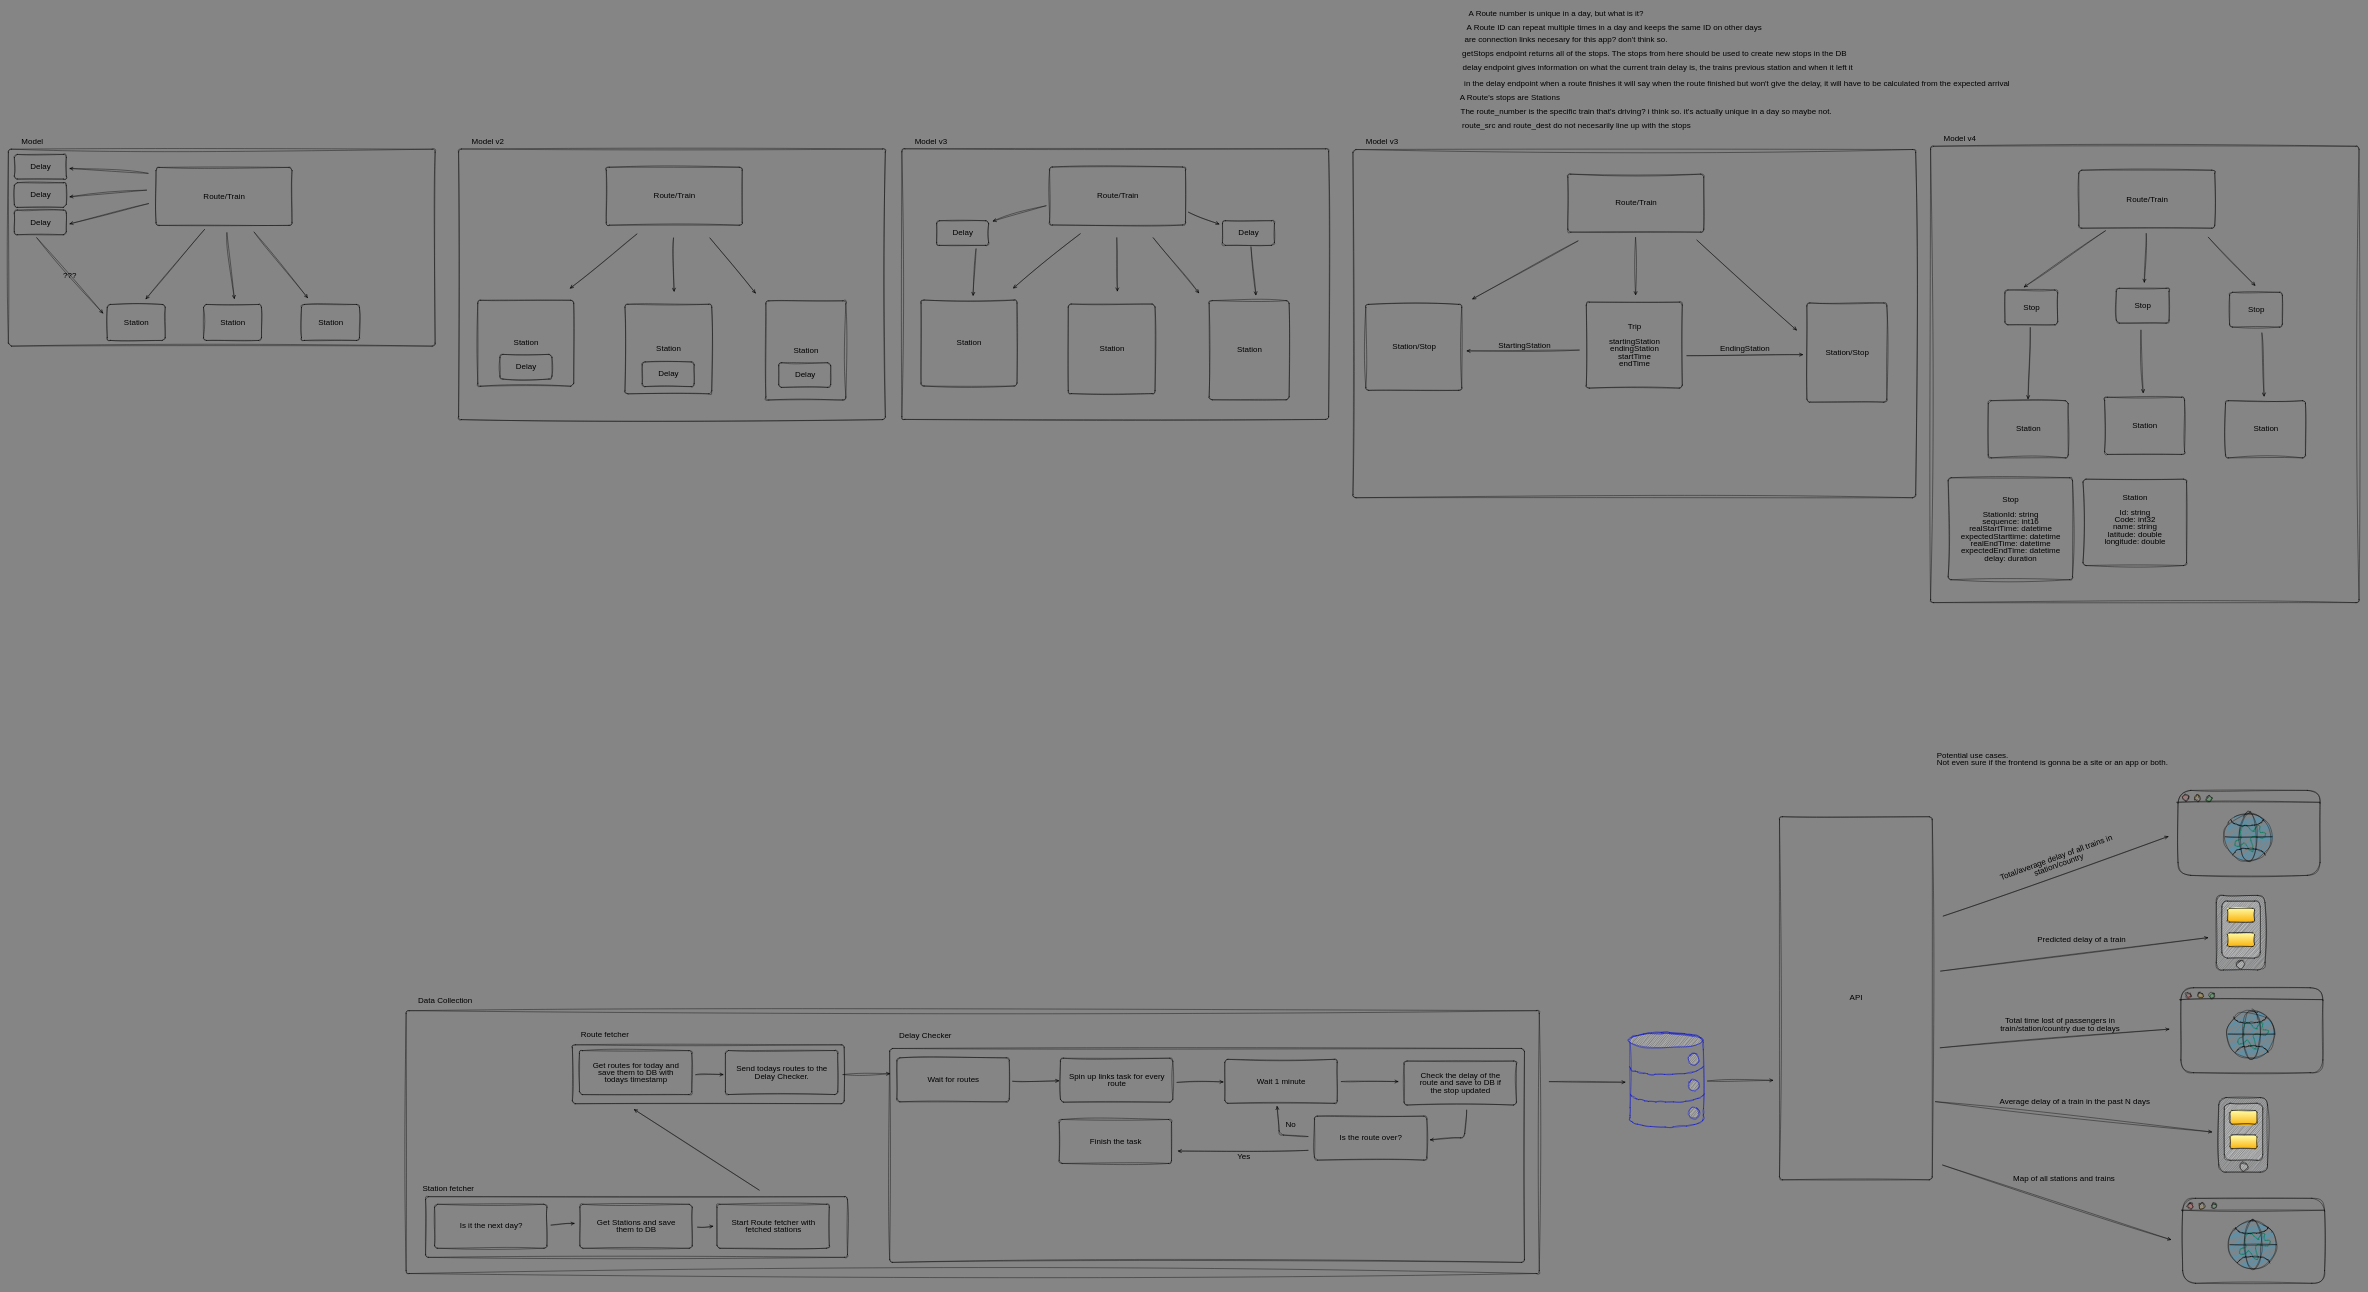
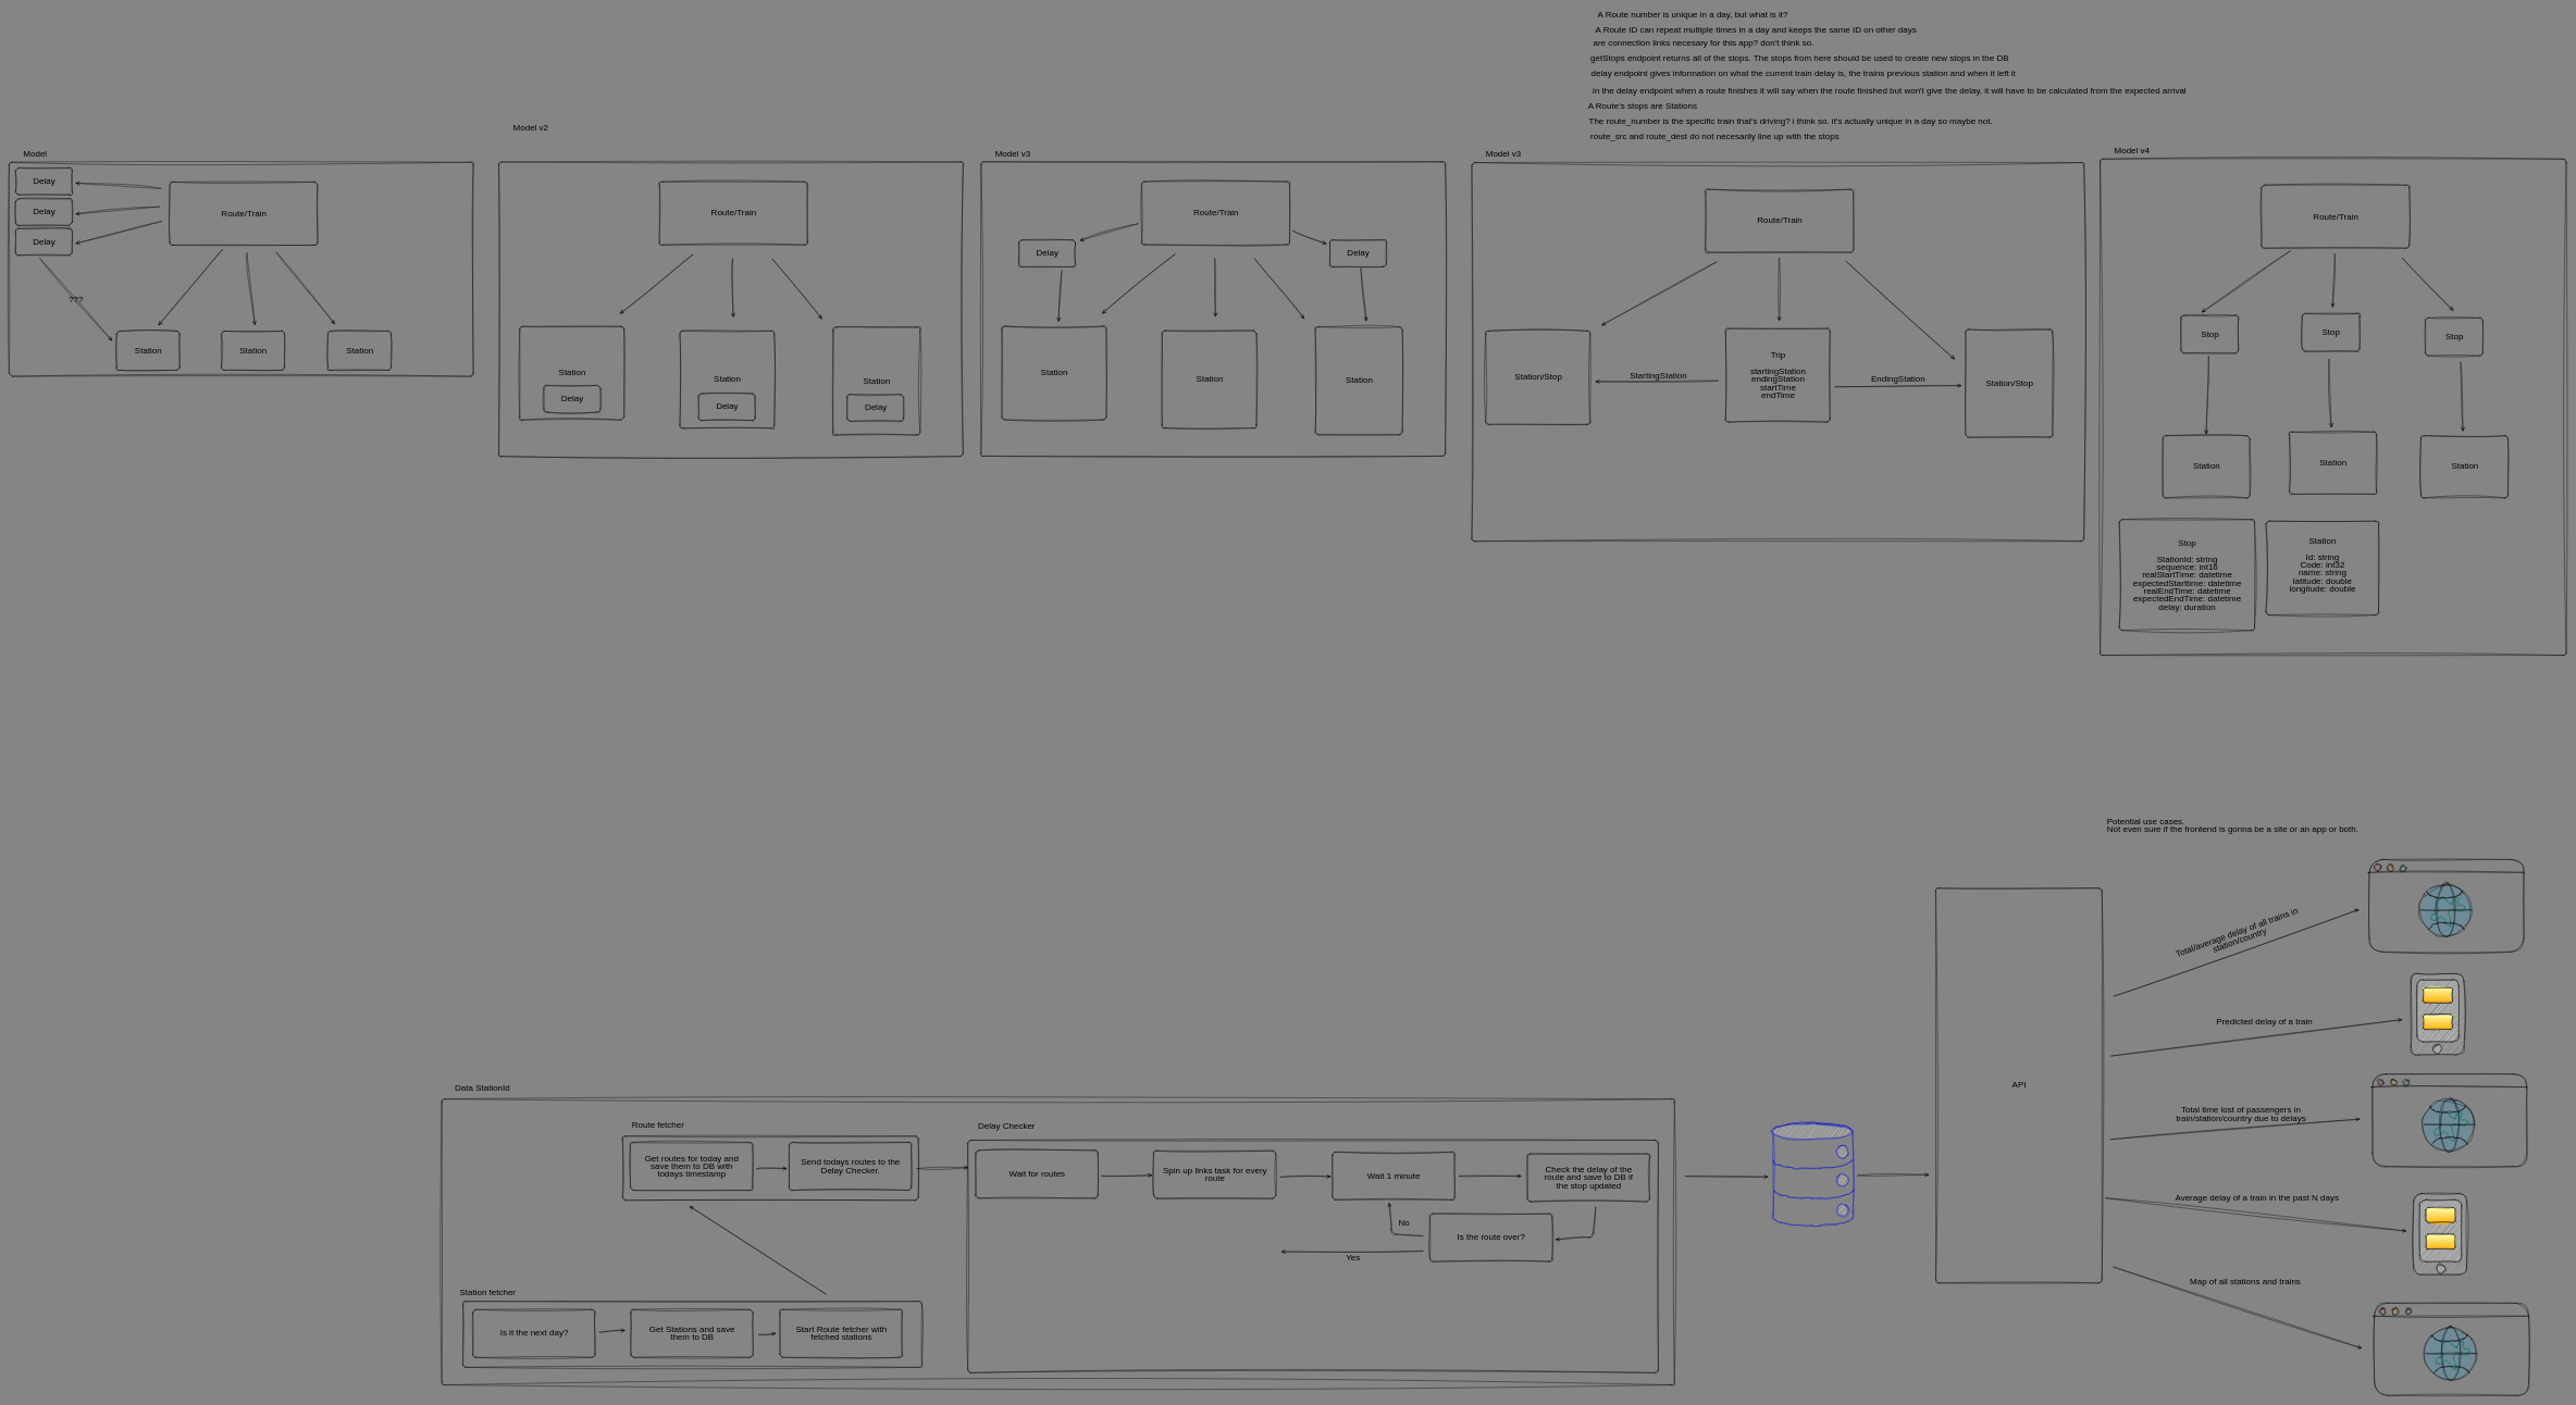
- <mxCell id="102" value="&lt;div style='width: 103.416px;height:auto;word-break: break-word;'&gt;&lt;div align=&quot;left&quot;&gt;&lt;span style=&quot;font-family: Arial; font-size: 20px; line-height: 0;&quot;&gt;&lt;span style=&quot; line-height: 0;&quot;&gt;&lt;span style=&quot;color: #000000; font-size: 20px; line-height: 16.5px;&quot;&gt;Model v2&lt;/span&gt;&lt;br&gt;&lt;/span&gt;&lt;/span&gt;&lt;/div&gt;&lt;/div&gt;" style="text;html=1;nl2Br=0;html=1;nl2Br=0;verticalAlign=middle;align=left;spacingLeft=0.0;spacingRight=0;whiteSpace=wrap;gliffyId=123;rounded=1;sketch=1;curveFitting=1;jiggle=2;" parent="1" vertex="1"><mxGeometry x="1176.629" y="341.363" width="106.416" height="25" as="geometry" /></mxCell>
+ <mxCell id="102" value="&lt;div style='width: 103.416px;height:auto;word-break: break-word;'&gt;&lt;div align=&quot;left&quot;&gt;&lt;span style=&quot;font-family: Arial; font-size: 20px; line-height: 0;&quot;&gt;&lt;span style=&quot; line-height: 0;&quot;&gt;&lt;span style=&quot;color: #000000; font-size: 20px; line-height: 16.5px;&quot;&gt;Model v2&lt;/span&gt;&lt;br&gt;&lt;/span&gt;&lt;/span&gt;&lt;/div&gt;&lt;/div&gt;" style="text;html=1;nl2Br=0;html=1;nl2Br=0;verticalAlign=middle;align=left;spacingLeft=0.0;spacingRight=0;whiteSpace=wrap;gliffyId=123;rounded=1;sketch=1;curveFitting=1;jiggle=2;" parent="1" vertex="1"><mxGeometry x="1176.629" y="281.363" width="106.416" height="25" as="geometry" /></mxCell>
- <mxCell id="38" value="&lt;div style='width: 183.168px;height:auto;word-break: break-word;'&gt;&lt;div align=&quot;left&quot;&gt;&lt;span style=&quot;font-family: Arial; font-size: 20px; line-height: 0;&quot;&gt;&lt;span style=&quot; line-height: 0;&quot;&gt;&lt;span style=&quot;color: #000000; font-size: 20px; line-height: 16.5px;&quot;&gt;Data Collection&lt;/span&gt;&lt;br&gt;&lt;/span&gt;&lt;/span&gt;&lt;/div&gt;&lt;/div&gt;" style="text;html=1;nl2Br=0;html=1;nl2Br=0;verticalAlign=middle;align=left;spacingLeft=0.0;spacingRight=0;whiteSpace=wrap;gliffyId=51;rounded=1;sketch=1;curveFitting=1;jiggle=2;" parent="1" vertex="1"><mxGeometry x="1043.365" y="2489.857" width="186.168" height="25" as="geometry" /></mxCell>
+ <mxCell id="38" value="&lt;div style='width: 183.168px;height:auto;word-break: break-word;'&gt;&lt;div align=&quot;left&quot;&gt;&lt;span style=&quot;font-family: Arial; font-size: 20px; line-height: 0;&quot;&gt;&lt;span style=&quot; line-height: 0;&quot;&gt;&lt;span style=&quot;color: #000000; font-size: 20px; line-height: 16.5px;&quot;&gt;Data StationId&lt;/span&gt;&lt;br&gt;&lt;/span&gt;&lt;/span&gt;&lt;/div&gt;&lt;/div&gt;" style="text;html=1;nl2Br=0;html=1;nl2Br=0;verticalAlign=middle;align=left;spacingLeft=0.0;spacingRight=0;whiteSpace=wrap;gliffyId=51;rounded=1;sketch=1;curveFitting=1;jiggle=2;" parent="1" vertex="1"><mxGeometry x="1043.365" y="2489.857" width="186.168" height="25" as="geometry" /></mxCell>
- <mxCell id="34" value="&lt;div style='width: 274.0px;height:auto;word-break: break-word;'&gt;&lt;div align=&quot;center&quot;&gt;&lt;span style=&quot;font-family: Arial; font-size: 20px; line-height: 0;&quot;&gt;&lt;span style=&quot; line-height: 0;&quot;&gt;&lt;span style=&quot;color: #000000; font-size: 20px; line-height: 16.5px;&quot;&gt;Finish the task&lt;/span&gt;&lt;br&gt;&lt;/span&gt;&lt;/span&gt;&lt;/div&gt;&lt;/div&gt;" style="shape=rect;rounded=1;arcSize=15;absoluteArcSize=1;shadow=0;strokeWidth=1;fillColor=none;pointerEvents=0;strokeColor=#000000;gradientColor=#FFFFFF;gradientDirection=north;opacity=100.0;dashed=1;fixDash=1;dashPattern=;html=1;nl2Br=0;verticalAlign=middle;align=center;spacingLeft=2.0;spacingRight=0;whiteSpace=wrap;gliffyId=46;sketch=1;curveFitting=1;jiggle=2;" parent="1" vertex="1"><mxGeometry x="2647.778" y="2799.03" width="281" height="110" as="geometry" /></mxCell>
